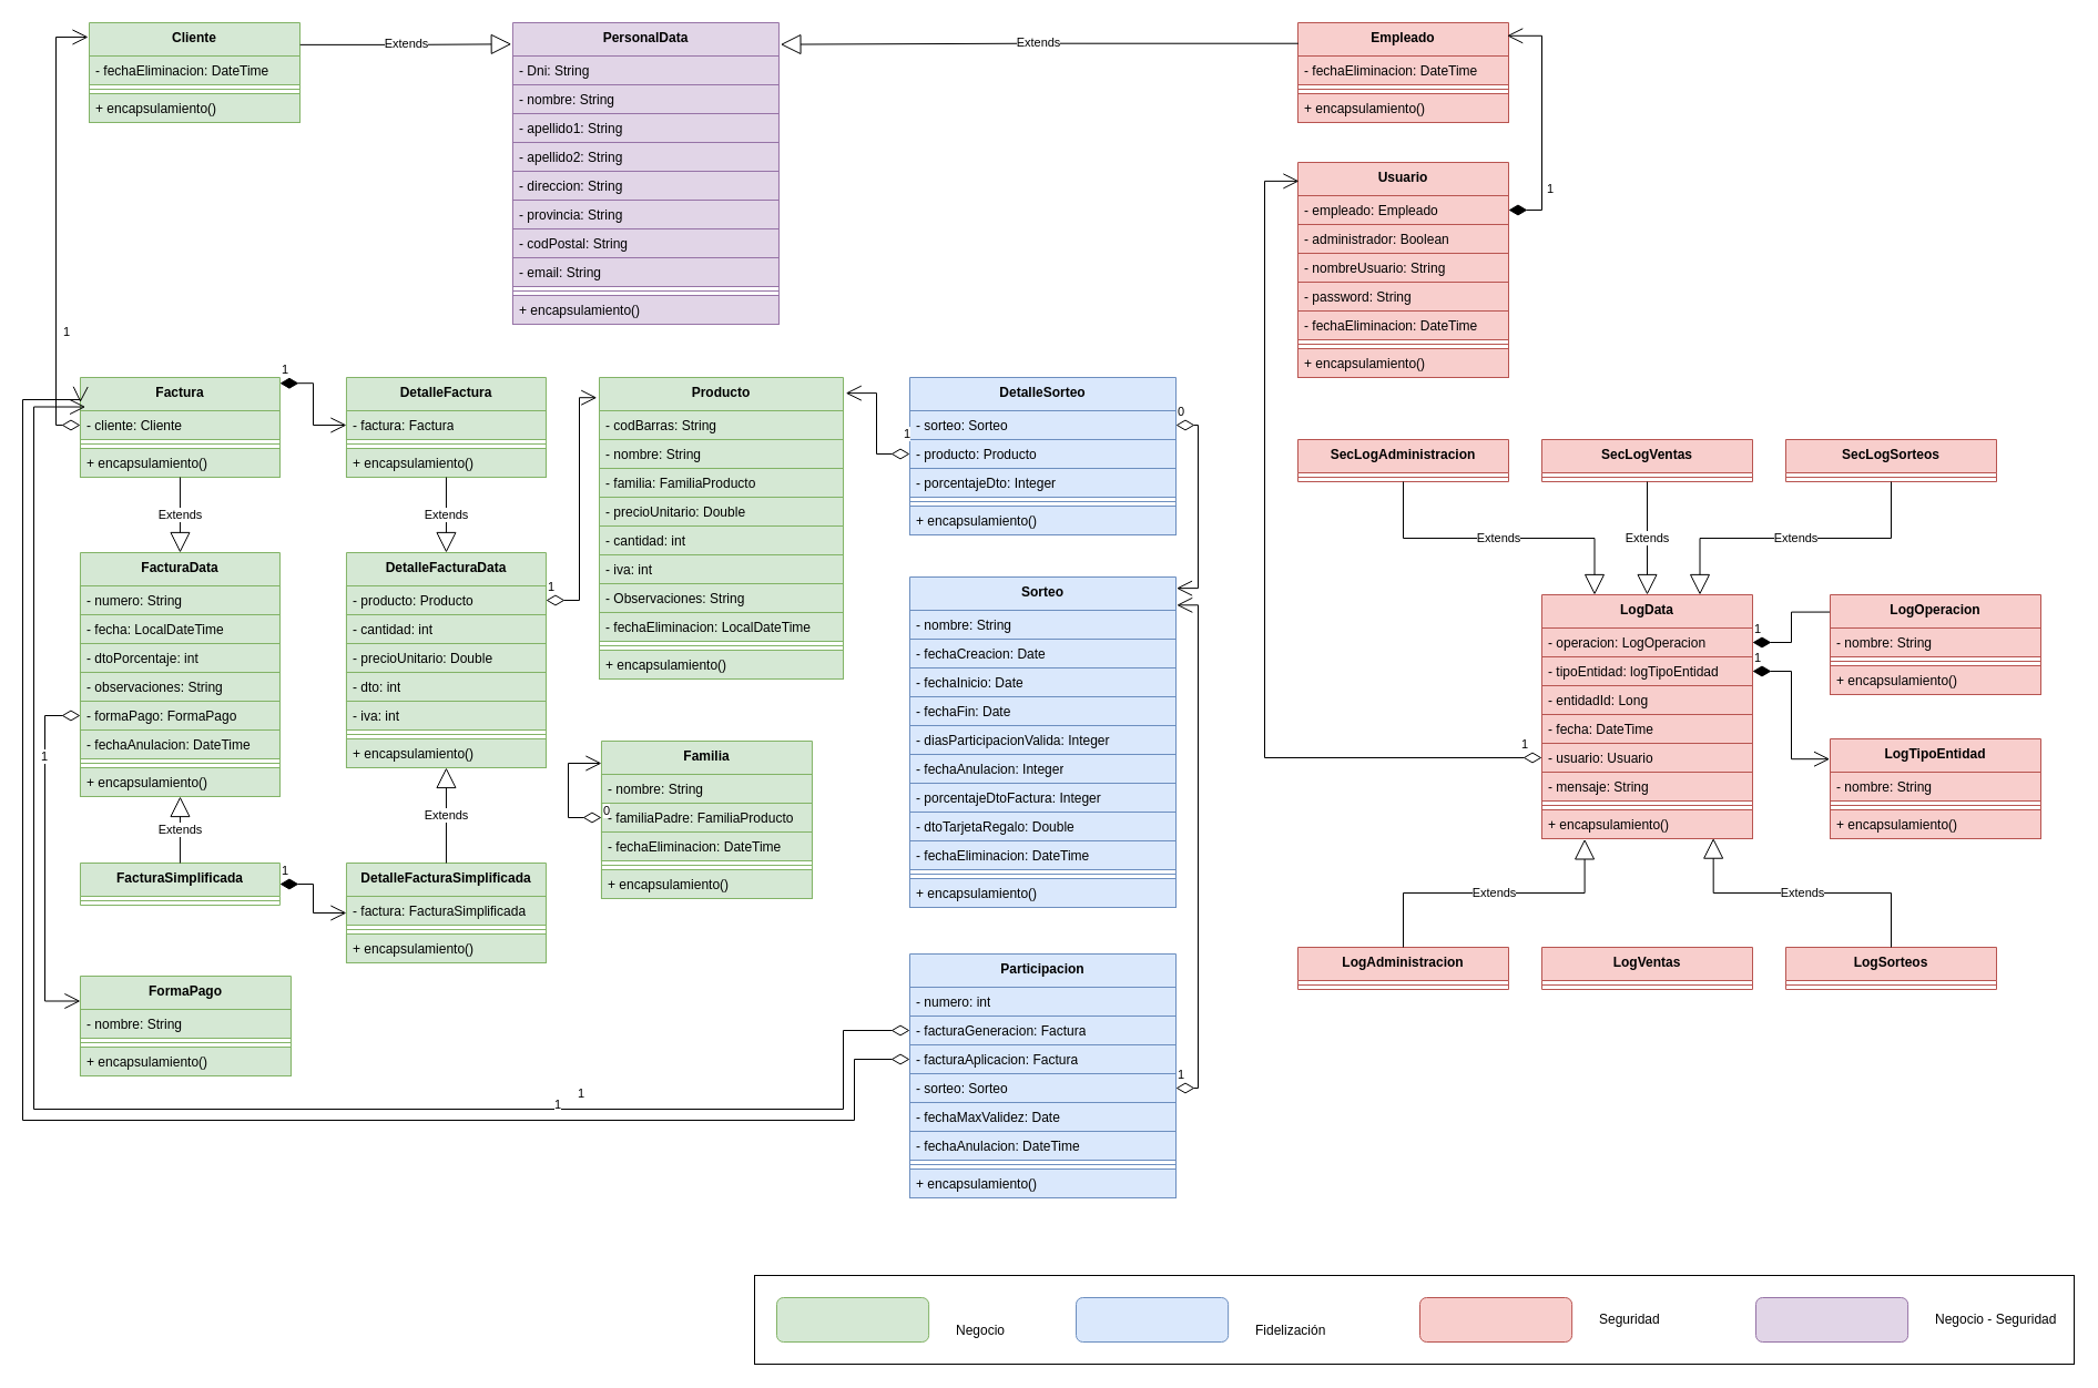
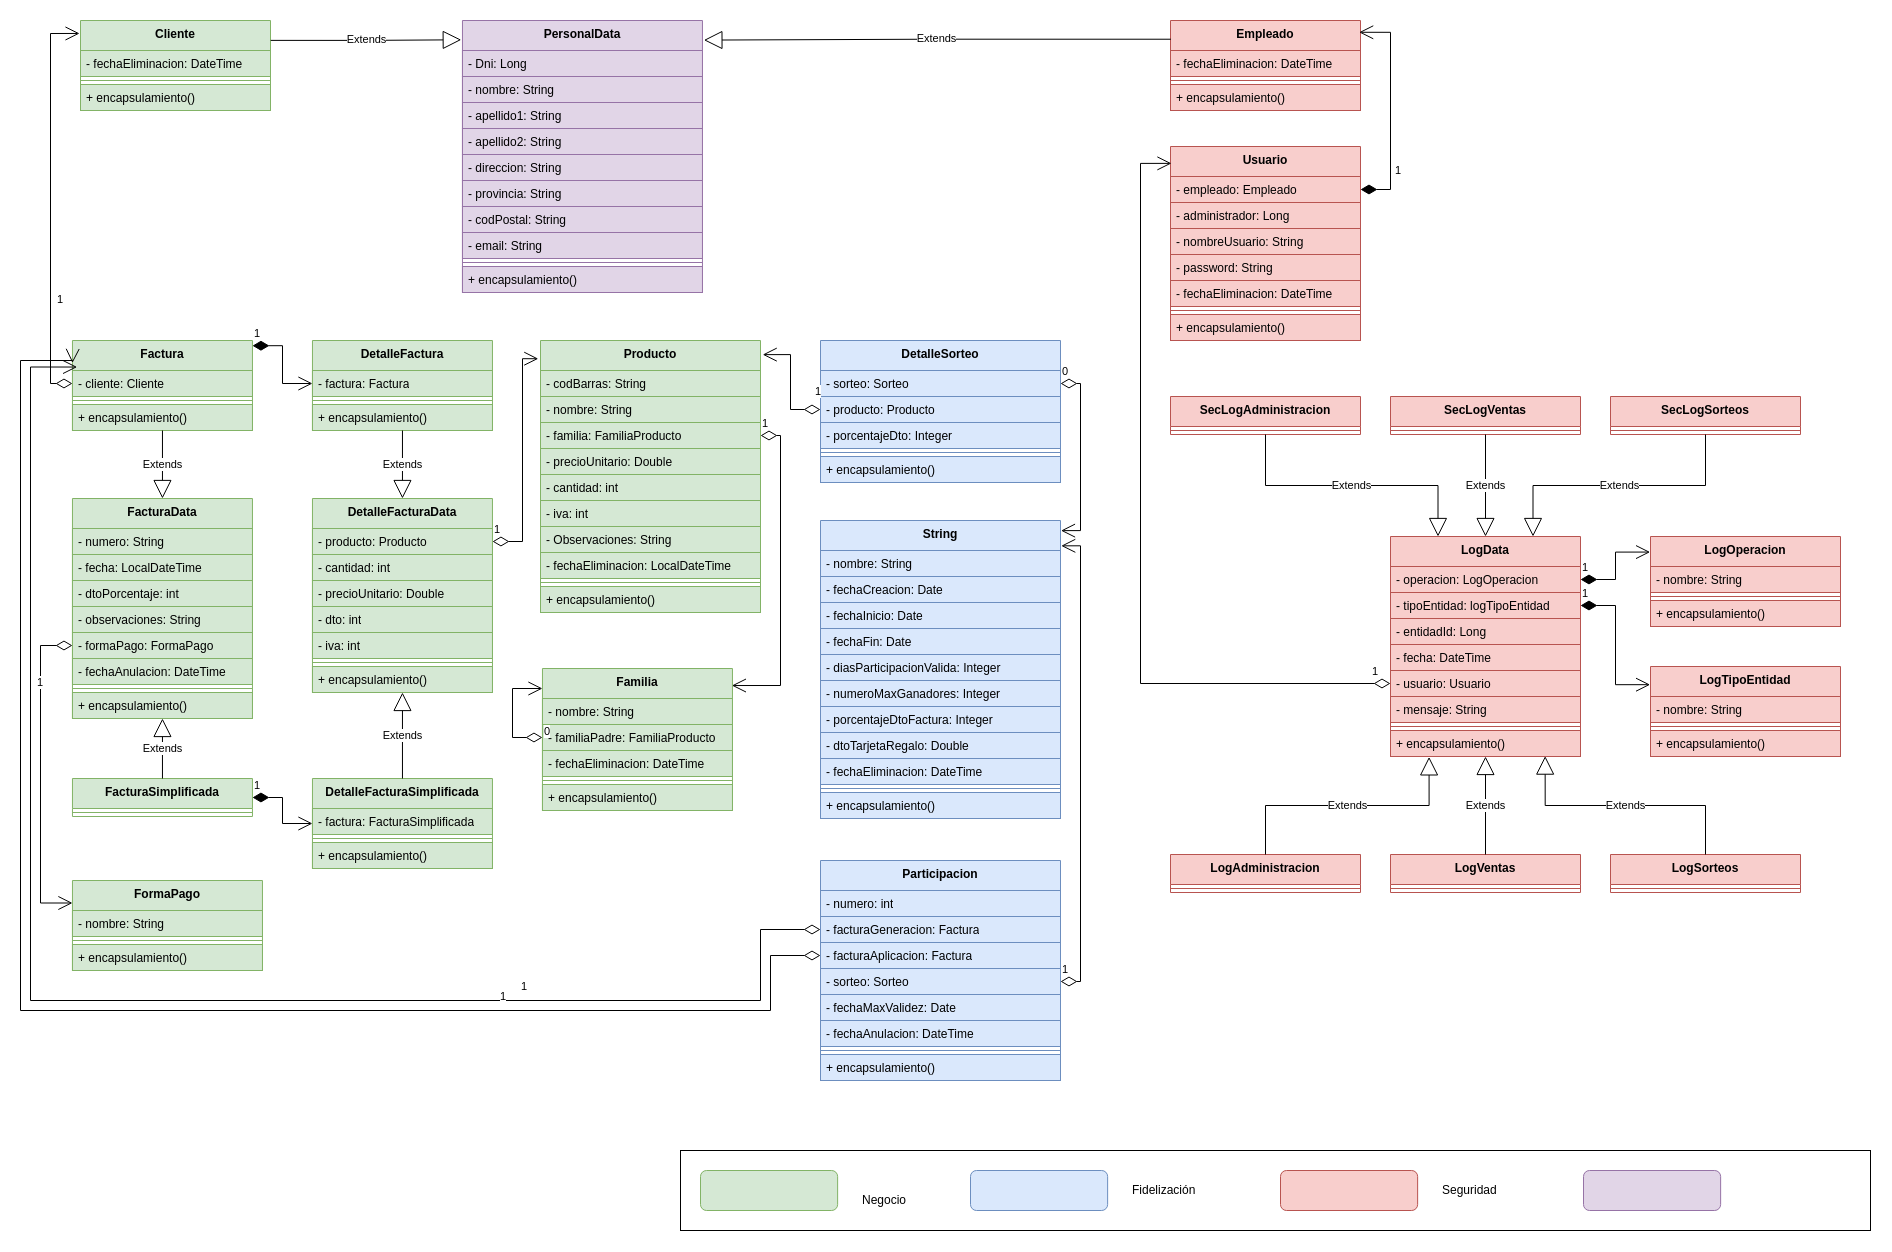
- <mxCell id="3" value="- Dni: String" style="text;strokeColor=#9673a6;fillColor=#e1d5e7;align=left;verticalAlign=top;spacingLeft=4;spacingRight=4;overflow=hidden;rotatable=0;points=[[0,0.5],[1,0.5]];portConstraint=eastwest;whiteSpace=wrap;html=1;" parent="2" vertex="1"><mxGeometry y="30" width="240" height="26" as="geometry" /></mxCell>
+ <mxCell id="3" value="- Dni: Long" style="text;strokeColor=#9673a6;fillColor=#e1d5e7;align=left;verticalAlign=top;spacingLeft=4;spacingRight=4;overflow=hidden;rotatable=0;points=[[0,0.5],[1,0.5]];portConstraint=eastwest;whiteSpace=wrap;html=1;" parent="2" vertex="1"><mxGeometry y="30" width="240" height="26" as="geometry" /></mxCell>
- <mxCell id="119" value="- administrador: Boolean" style="text;strokeColor=#b85450;fillColor=#f8cecc;align=left;verticalAlign=top;spacingLeft=4;spacingRight=4;overflow=hidden;rotatable=0;points=[[0,0.5],[1,0.5]];portConstraint=eastwest;whiteSpace=wrap;html=1;" parent="117" vertex="1"><mxGeometry y="56" width="190" height="26" as="geometry" /></mxCell>
+ <mxCell id="119" value="- administrador: Long" style="text;strokeColor=#b85450;fillColor=#f8cecc;align=left;verticalAlign=top;spacingLeft=4;spacingRight=4;overflow=hidden;rotatable=0;points=[[0,0.5],[1,0.5]];portConstraint=eastwest;whiteSpace=wrap;html=1;" parent="117" vertex="1"><mxGeometry y="56" width="190" height="26" as="geometry" /></mxCell>
- <mxCell id="89" value="Sorteo" style="swimlane;fontStyle=1;align=center;verticalAlign=top;childLayout=stackLayout;horizontal=1;startSize=30;horizontalStack=0;resizeParent=1;resizeParentMax=0;resizeLast=0;collapsible=1;marginBottom=0;whiteSpace=wrap;html=1;fillColor=#dae8fc;strokeColor=#6c8ebf;" parent="1" vertex="1"><mxGeometry x="820" y="520" width="240" height="298" as="geometry" /></mxCell>
+ <mxCell id="89" value="String" style="swimlane;fontStyle=1;align=center;verticalAlign=top;childLayout=stackLayout;horizontal=1;startSize=30;horizontalStack=0;resizeParent=1;resizeParentMax=0;resizeLast=0;collapsible=1;marginBottom=0;whiteSpace=wrap;html=1;fillColor=#dae8fc;strokeColor=#6c8ebf;" parent="1" vertex="1"><mxGeometry x="820" y="520" width="240" height="298" as="geometry" /></mxCell>
- <mxCell id="172" value="1" style="endArrow=none;html=1;endSize=12;startArrow=diamondThin;startSize=14;startFill=1;edgeStyle=orthogonalEdgeStyle;align=left;verticalAlign=bottom;rounded=0;exitX=1;exitY=0.5;exitDx=0;exitDy=0;entryX=-0.002;entryY=0.173;entryDx=0;entryDy=0;entryPerimeter=0;" parent="1" source="127" target="139" edge="1"><mxGeometry x="-1" y="3" relative="1" as="geometry"><mxPoint x="1450" y="320" as="sourcePoint" /><mxPoint x="1510" y="358" as="targetPoint" /></mxGeometry></mxCell>
+ <mxCell id="172" value="1" style="endArrow=open;html=1;endSize=12;startArrow=diamondThin;startSize=14;startFill=1;edgeStyle=orthogonalEdgeStyle;align=left;verticalAlign=bottom;rounded=0;exitX=1;exitY=0.5;exitDx=0;exitDy=0;entryX=-0.002;entryY=0.173;entryDx=0;entryDy=0;entryPerimeter=0;" parent="1" source="127" target="139" edge="1"><mxGeometry x="-1" y="3" relative="1" as="geometry"><mxPoint x="1450" y="320" as="sourcePoint" /><mxPoint x="1510" y="358" as="targetPoint" /></mxGeometry></mxCell>
+ <mxCell id="50" value="1" style="endArrow=open;html=1;endSize=12;startArrow=diamondThin;startSize=14;startFill=0;edgeStyle=orthogonalEdgeStyle;align=left;verticalAlign=bottom;rounded=0;exitX=1;exitY=0.5;exitDx=0;exitDy=0;entryX=0.997;entryY=0.12;entryDx=0;entryDy=0;entryPerimeter=0;" parent="1" source="30" target="38" edge="1"><mxGeometry x="-1" y="3" relative="1" as="geometry"><mxPoint x="501.96" y="419" as="sourcePoint" /><mxPoint x="550.96" y="368" as="targetPoint" /><Array as="points"><mxPoint x="780" y="435" /><mxPoint x="780" y="685" /></Array></mxGeometry></mxCell>
- <mxCell id="95" value="- fechaAnulacion: Integer" style="text;strokeColor=#6c8ebf;fillColor=#dae8fc;align=left;verticalAlign=top;spacingLeft=4;spacingRight=4;overflow=hidden;rotatable=0;points=[[0,0.5],[1,0.5]];portConstraint=eastwest;whiteSpace=wrap;html=1;" parent="89" vertex="1"><mxGeometry y="160" width="240" height="26" as="geometry" /></mxCell>
+ <mxCell id="95" value="- numeroMaxGanadores: Integer" style="text;strokeColor=#6c8ebf;fillColor=#dae8fc;align=left;verticalAlign=top;spacingLeft=4;spacingRight=4;overflow=hidden;rotatable=0;points=[[0,0.5],[1,0.5]];portConstraint=eastwest;whiteSpace=wrap;html=1;" parent="89" vertex="1"><mxGeometry y="160" width="240" height="26" as="geometry" /></mxCell>
+ <mxCell id="159" value="Extends" style="endArrow=block;endSize=16;endFill=0;html=1;rounded=0;exitX=0.5;exitY=0;exitDx=0;exitDy=0;edgeStyle=orthogonalEdgeStyle;entryX=0.5;entryY=1;entryDx=0;entryDy=0;" parent="1" source="152" target="126" edge="1"><mxGeometry width="160" relative="1" as="geometry"><mxPoint x="1310" y="708" as="sourcePoint" /><mxPoint x="1350" y="800" as="targetPoint" /></mxGeometry></mxCell>
- <mxCell id="171" value="Negocio - Seguridad" style="text;html=1;strokeColor=none;fillColor=none;align=left;verticalAlign=middle;whiteSpace=wrap;rounded=0;" parent="162" vertex="1"><mxGeometry x="1062.996" y="25" width="114.286" height="30" as="geometry" /></mxCell>
- <mxCell id="167" value="Fidelización" style="text;html=1;strokeColor=none;fillColor=none;align=left;verticalAlign=middle;whiteSpace=wrap;rounded=0;" parent="162" vertex="1"><mxGeometry x="449.996" y="35" width="91.429" height="30" as="geometry" /></mxCell>
+ <mxCell id="167" value="Fidelización" style="text;html=1;strokeColor=none;fillColor=none;align=left;verticalAlign=middle;whiteSpace=wrap;rounded=0;" parent="162" vertex="1"><mxGeometry x="449.996" y="25" width="91.429" height="30" as="geometry" /></mxCell>
